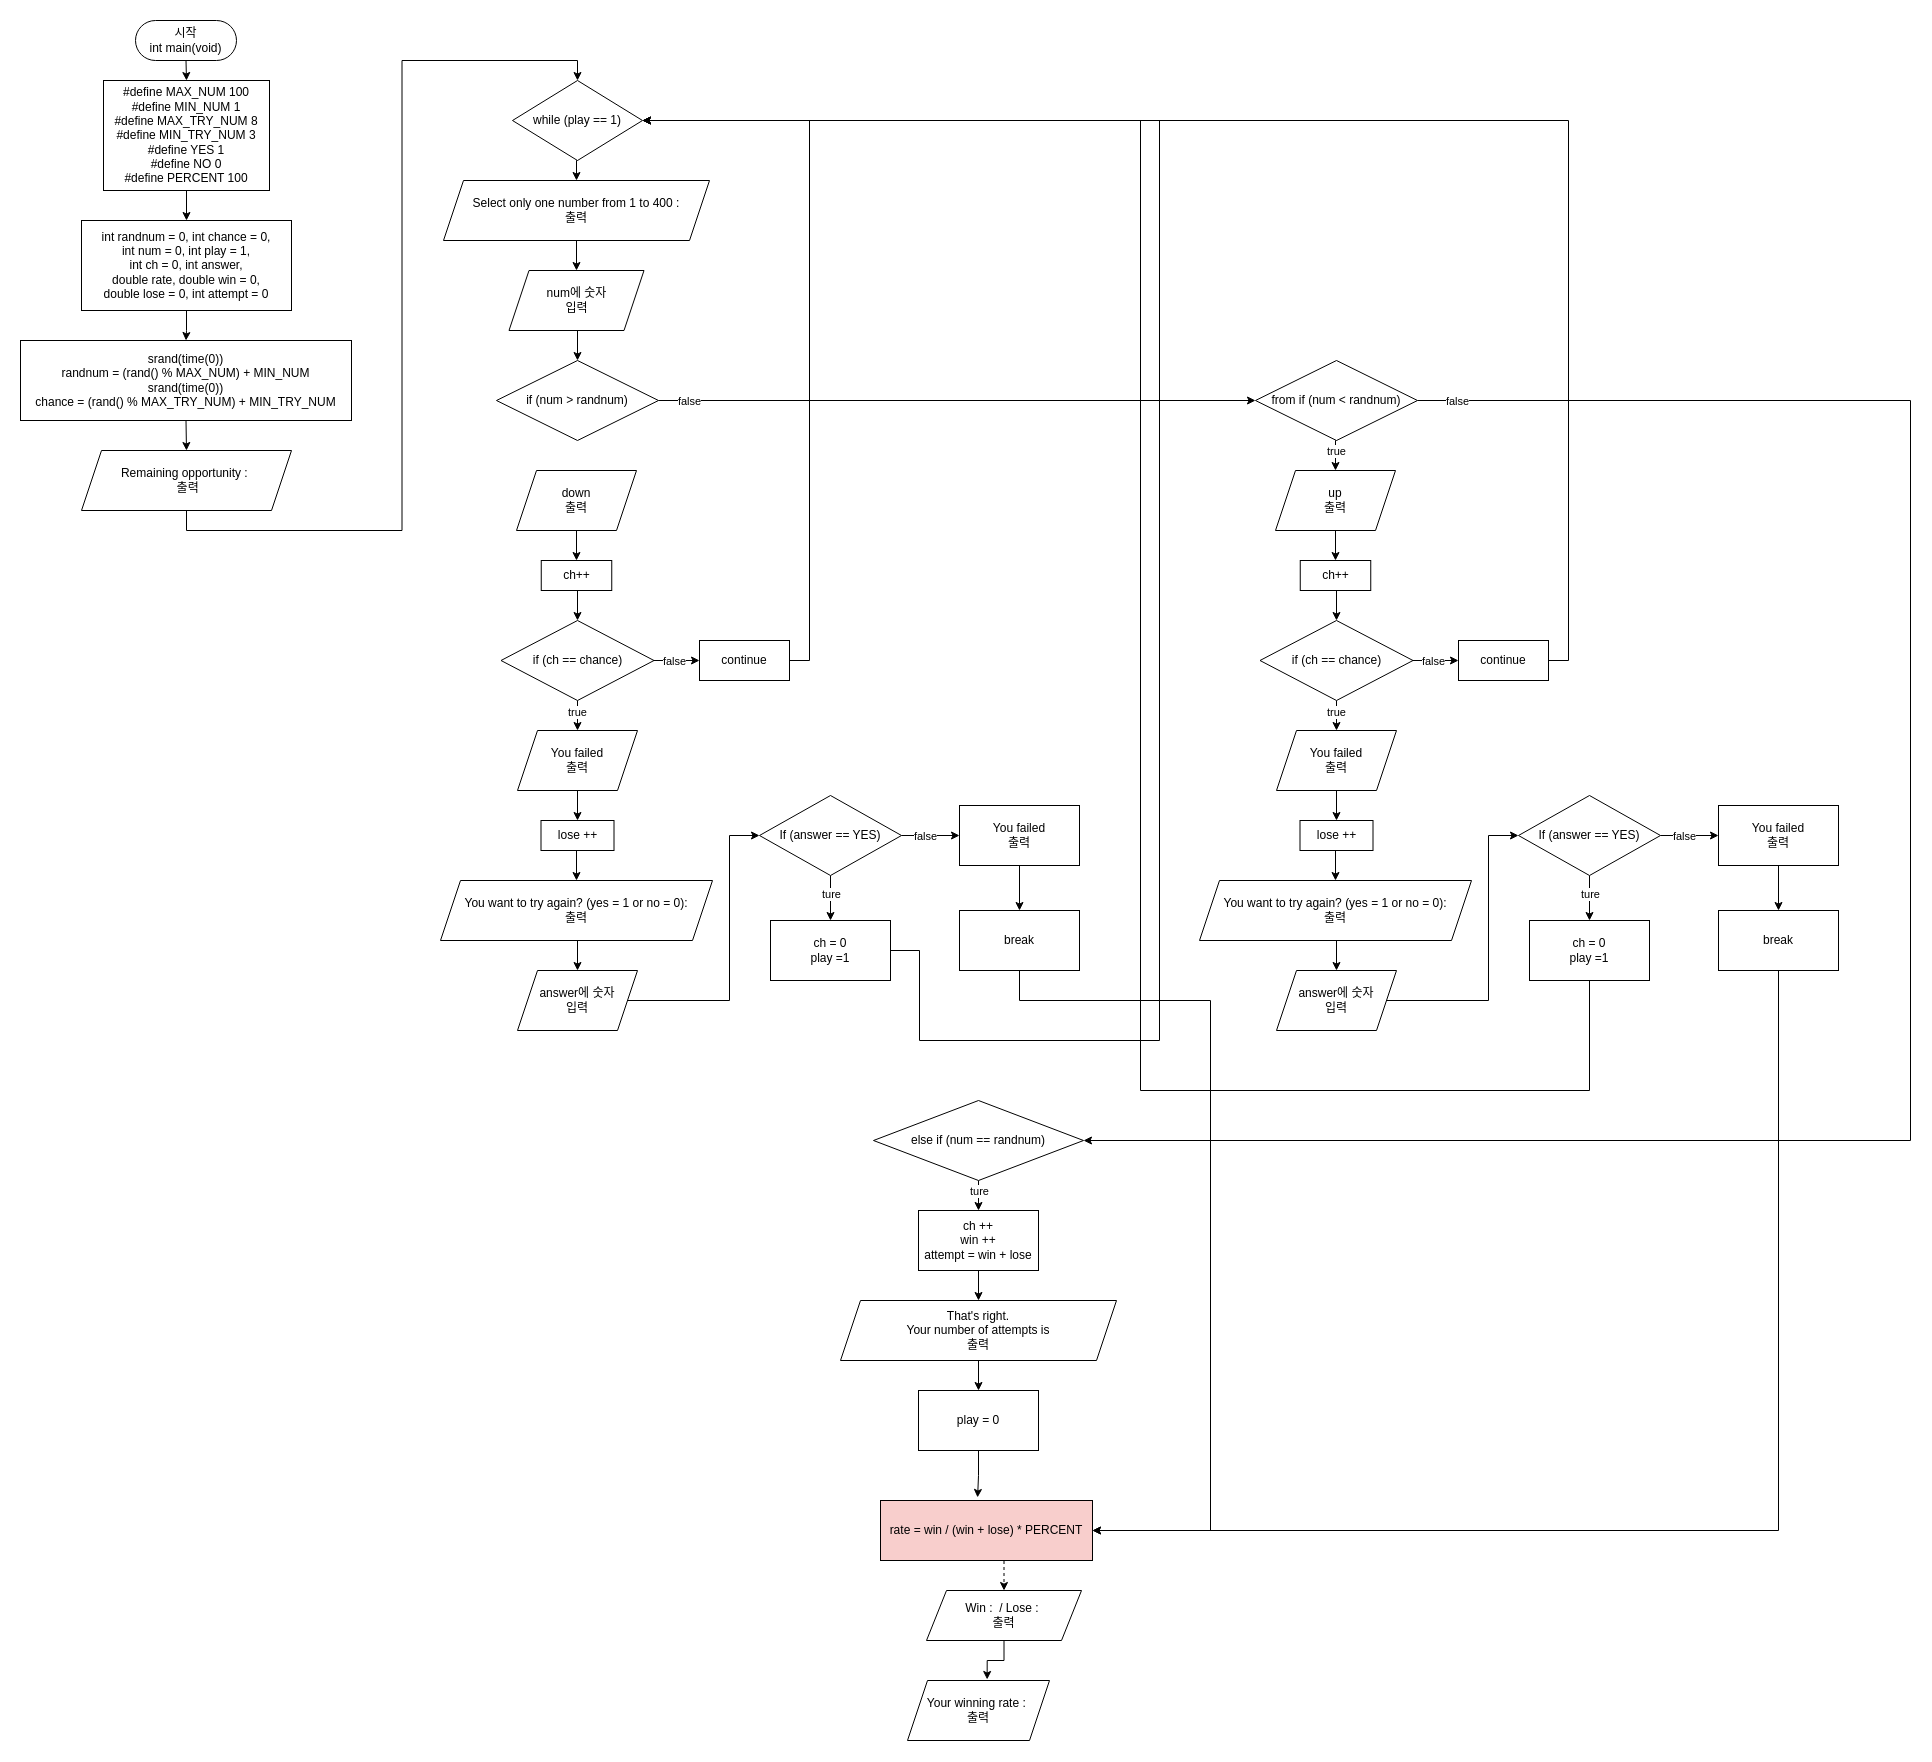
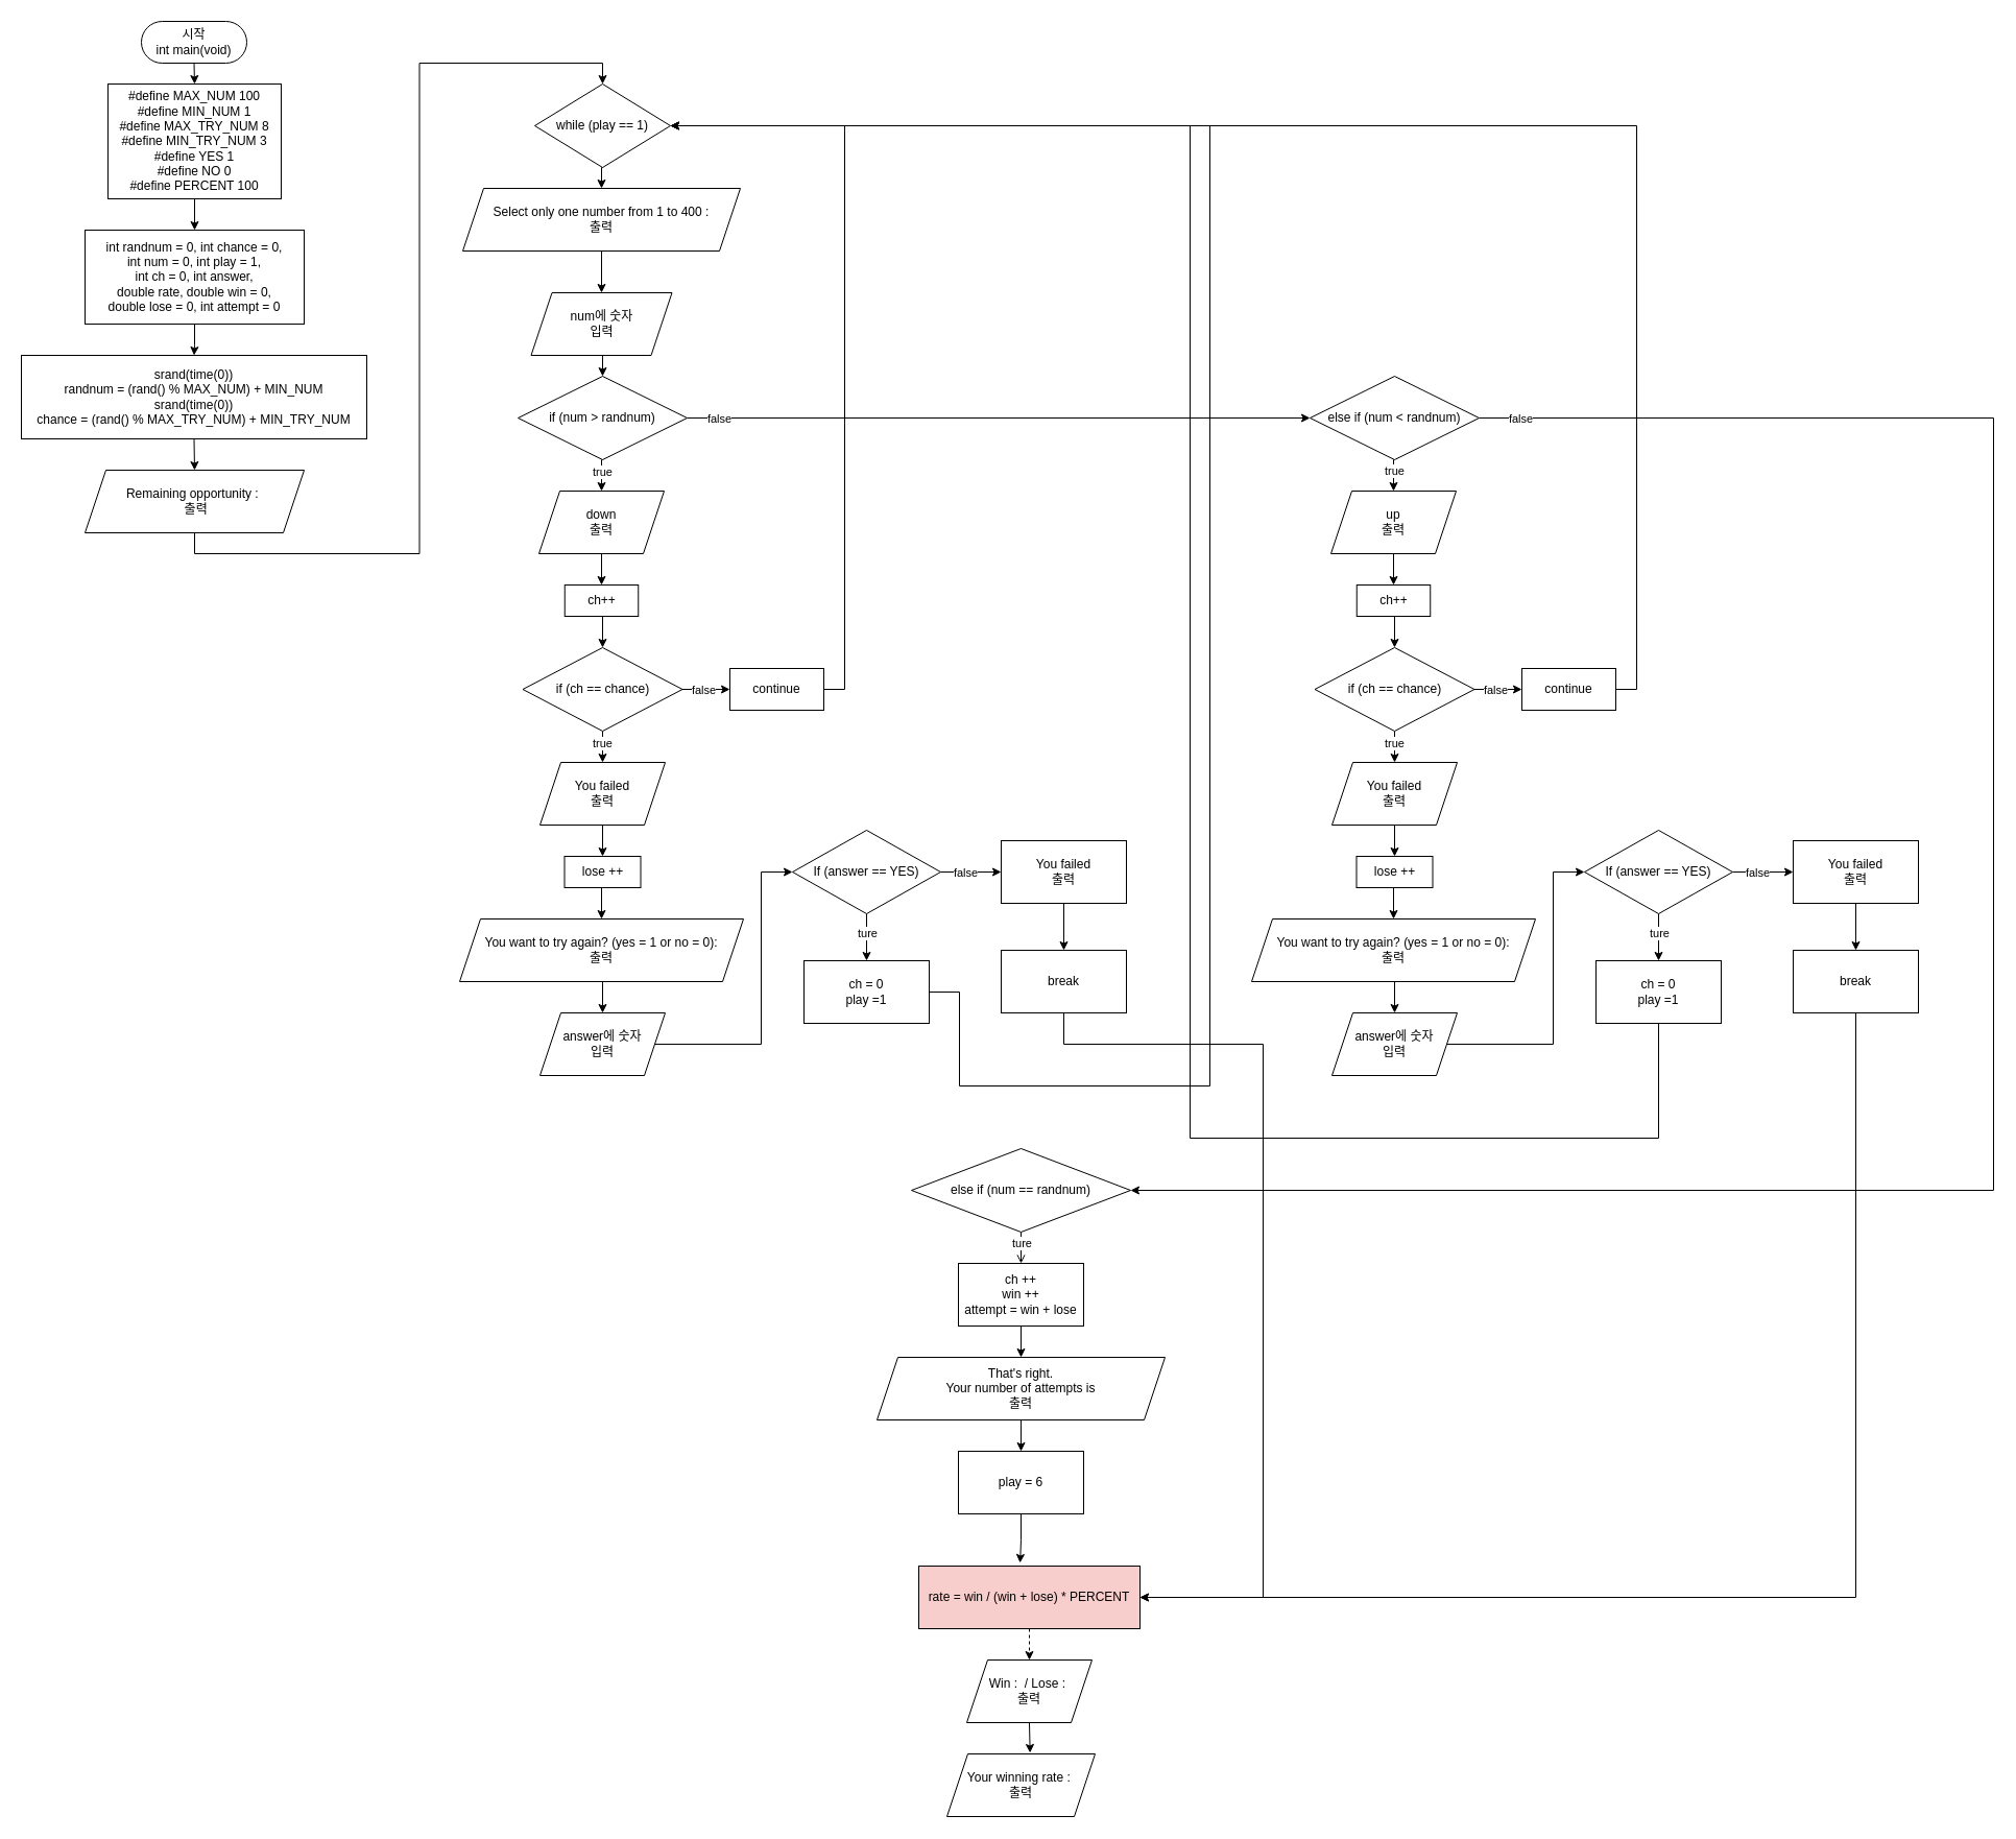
- <mxCell id="17" value="num에 숫자&lt;br&gt;입력" style="shape=parallelogram;perimeter=parallelogramPerimeter;whiteSpace=wrap;html=1;fixedSize=1;" vertex="1" parent="1"><mxGeometry x="508.5" y="270" width="135" height="60" as="geometry" /></mxCell>
+ <mxCell id="17" value="num에 숫자&lt;br&gt;입력" style="shape=parallelogram;perimeter=parallelogramPerimeter;whiteSpace=wrap;html=1;fixedSize=1;" vertex="1" parent="1"><mxGeometry x="508.5" y="280" width="135" height="60" as="geometry" /></mxCell>
- <mxCell id="57" value="from if (num &amp;lt; randnum)" style="rhombus;whiteSpace=wrap;html=1;" vertex="1" parent="1"><mxGeometry x="1255" y="360" width="162" height="80" as="geometry" /></mxCell>
+ <mxCell id="57" value="else if (num &amp;lt; randnum)" style="rhombus;whiteSpace=wrap;html=1;" vertex="1" parent="1"><mxGeometry x="1255" y="360" width="162" height="80" as="geometry" /></mxCell>
+ <mxCell id="18" style="edgeStyle=orthogonalEdgeStyle;rounded=0;orthogonalLoop=1;jettySize=auto;html=1;exitX=0.5;exitY=1;exitDx=0;exitDy=0;entryX=0.5;entryY=0;entryDx=0;entryDy=0;" edge="1" parent="1" source="22" target="26"><mxGeometry relative="1" as="geometry" /></mxCell>
+ <mxCell id="19" value="true" style="edgeLabel;html=1;align=center;verticalAlign=middle;resizable=0;points=[];" vertex="1" connectable="0" parent="18"><mxGeometry x="-0.217" relative="1" as="geometry"><mxPoint as="offset" /></mxGeometry></mxCell>
- <mxCell id="88" style="edgeStyle=orthogonalEdgeStyle;rounded=0;orthogonalLoop=1;jettySize=auto;html=1;exitX=0.5;exitY=1;exitDx=0;exitDy=0;entryX=0.5;entryY=0;entryDx=0;entryDy=0;" edge="1" parent="1" source="90" target="92"><mxGeometry relative="1" as="geometry" /></mxCell>
+ <mxCell id="88" style="edgeStyle=orthogonalEdgeStyle;rounded=0;orthogonalLoop=1;jettySize=auto;html=1;exitX=0.5;exitY=1;exitDx=0;exitDy=0;entryX=0.5;entryY=0;entryDx=0;entryDy=0;endArrow=open;" edge="1" parent="1" source="90" target="92"><mxGeometry relative="1" as="geometry" /></mxCell>
- <mxCell id="96" value="play = 0" style="rounded=0;whiteSpace=wrap;html=1;" vertex="1" parent="1"><mxGeometry x="918" y="1390" width="120" height="60" as="geometry" /></mxCell>
+ <mxCell id="96" value="play = 6" style="rounded=0;whiteSpace=wrap;html=1;" vertex="1" parent="1"><mxGeometry x="918" y="1390" width="120" height="60" as="geometry" /></mxCell>
- <mxCell id="100" value="Win :&amp;nbsp; / Lose :&amp;nbsp;&lt;br&gt;출력" style="shape=parallelogram;perimeter=parallelogramPerimeter;whiteSpace=wrap;html=1;fixedSize=1;" vertex="1" parent="1"><mxGeometry x="926" y="1590" width="155" height="50" as="geometry" /></mxCell>
+ <mxCell id="100" value="Win :&amp;nbsp; / Lose :&amp;nbsp;&lt;br&gt;출력" style="shape=parallelogram;perimeter=parallelogramPerimeter;whiteSpace=wrap;html=1;fixedSize=1;" vertex="1" parent="1"><mxGeometry x="926" y="1590" width="120" height="60" as="geometry" /></mxCell>
